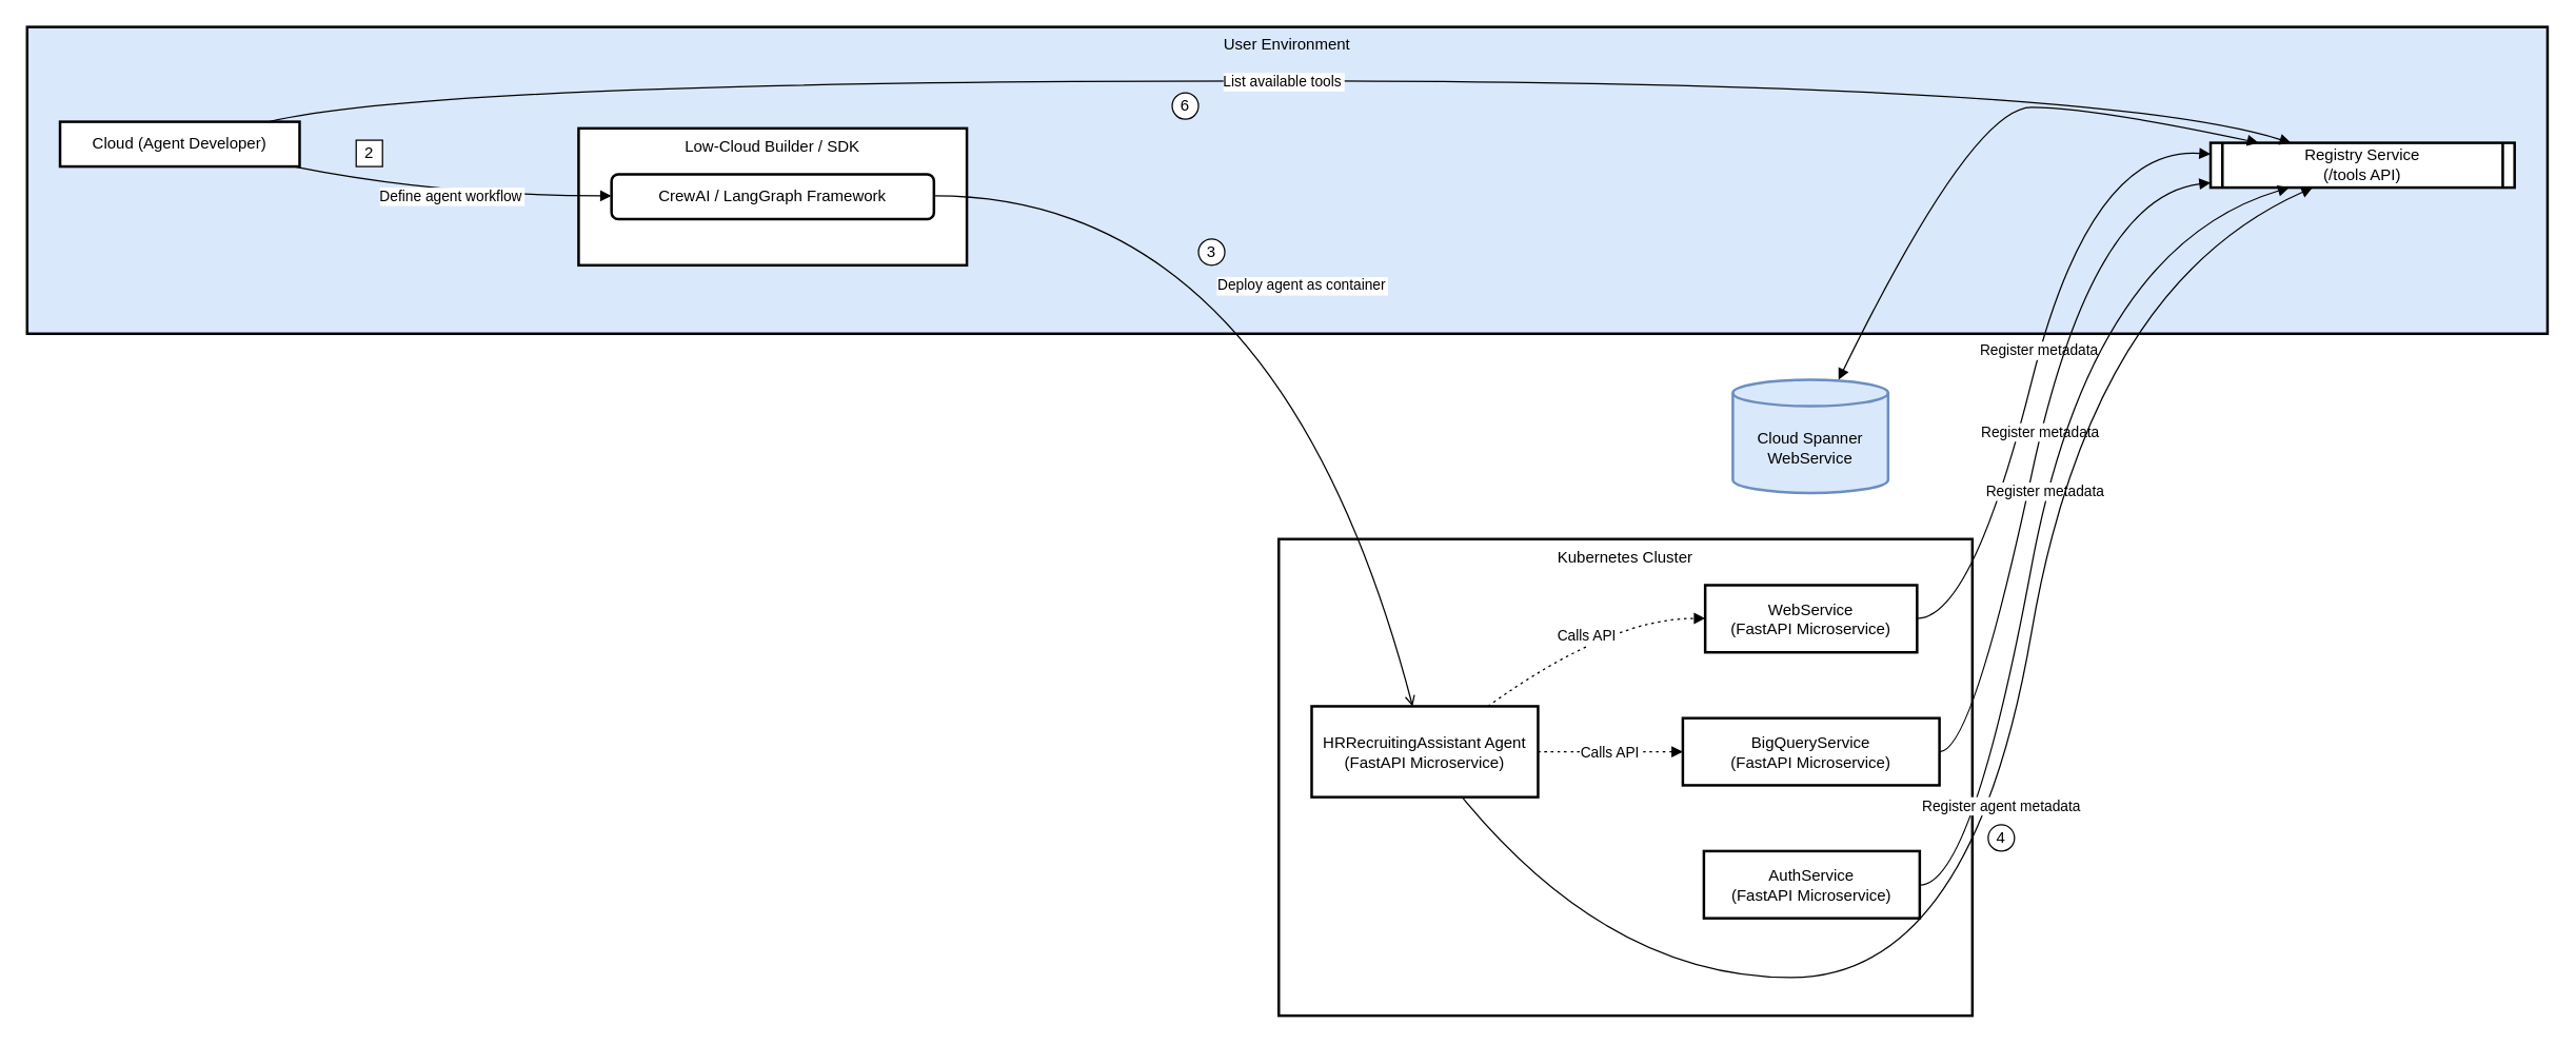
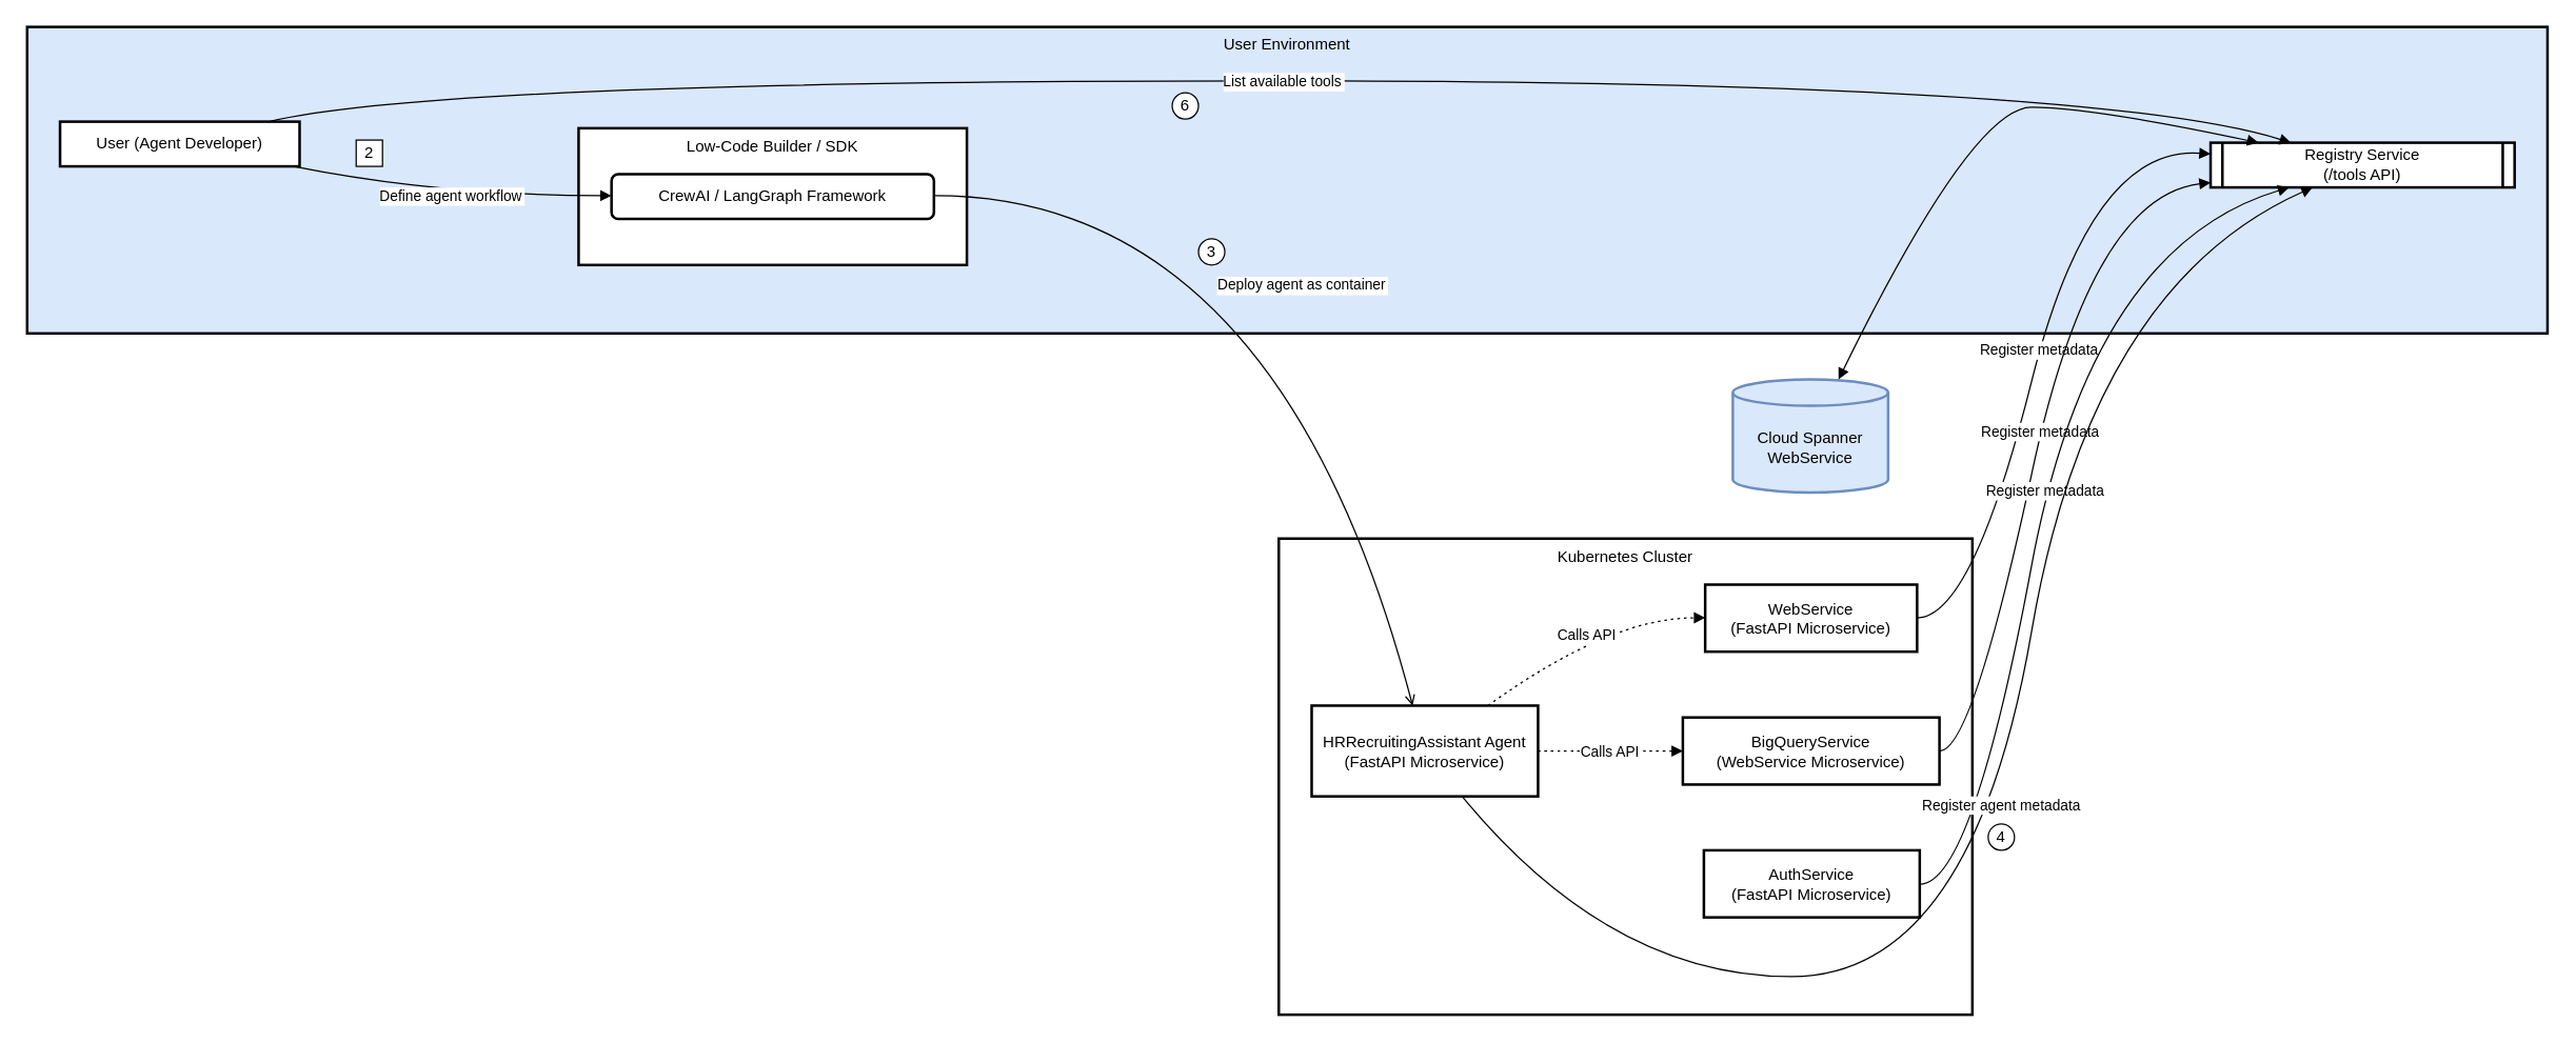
- <mxCell id="8" value="Cloud (Agent Developer)" style="whiteSpace=wrap;strokeWidth=2;" vertex="1" parent="1"><mxGeometry x="45" y="92" width="182" height="34" as="geometry" /></mxCell>
+ <mxCell id="8" value="User (Agent Developer)" style="whiteSpace=wrap;strokeWidth=2;" vertex="1" parent="1"><mxGeometry x="45" y="92" width="182" height="34" as="geometry" /></mxCell>
- <mxCell id="9" value="Low-Cloud Builder / SDK" style="whiteSpace=wrap;strokeWidth=2;verticalAlign=top;" vertex="1" parent="1"><mxGeometry x="439" y="97" width="295" height="104" as="geometry" /></mxCell>
+ <mxCell id="9" value="Low-Code Builder / SDK" style="whiteSpace=wrap;strokeWidth=2;verticalAlign=top;" vertex="1" parent="1"><mxGeometry x="439" y="97" width="295" height="104" as="geometry" /></mxCell>
- <mxCell id="4" value="BigQueryService&#10;(FastAPI Microservice)" style="whiteSpace=wrap;strokeWidth=2;" vertex="1" parent="1"><mxGeometry x="1278" y="545" width="195" height="51" as="geometry" /></mxCell>
+ <mxCell id="4" value="BigQueryService&#10;(WebService Microservice)" style="whiteSpace=wrap;strokeWidth=2;" vertex="1" parent="1"><mxGeometry x="1278" y="545" width="195" height="51" as="geometry" /></mxCell>
